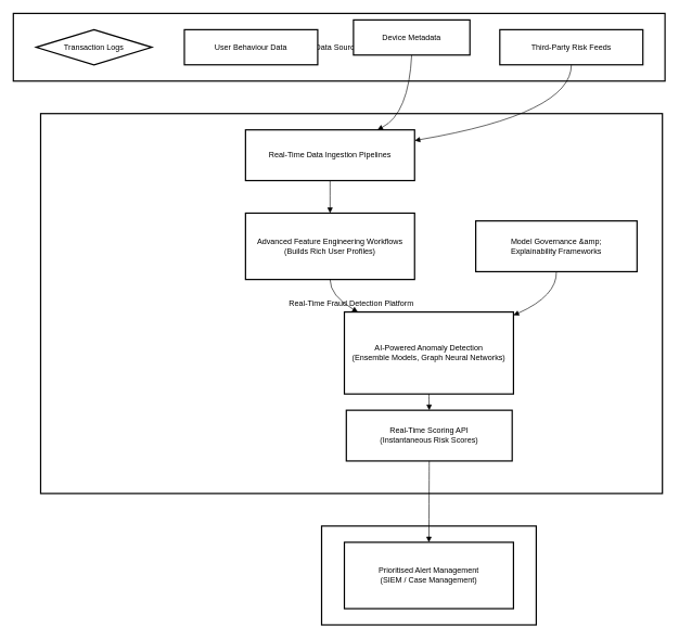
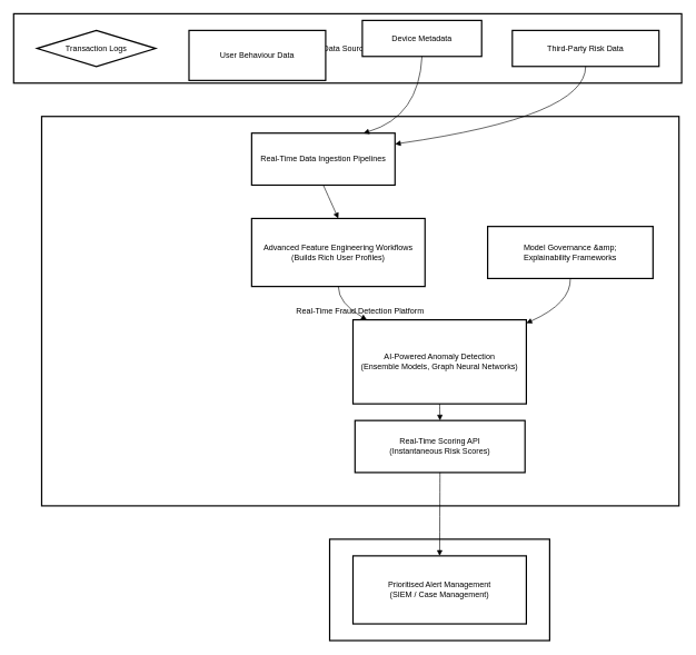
- <mxCell id="6" value="User Behaviour Data" style="whiteSpace=wrap;strokeWidth=2;" vertex="1" parent="1"><mxGeometry x="283" y="45" width="205" height="54" as="geometry" /></mxCell>
+ <mxCell id="6" value="User Behaviour Data" style="whiteSpace=wrap;strokeWidth=2;" vertex="1" parent="1"><mxGeometry x="283" y="45" width="205" height="75" as="geometry" /></mxCell>
- <mxCell id="8" value="Third-Party Risk Feeds" style="whiteSpace=wrap;strokeWidth=2;" vertex="1" parent="1"><mxGeometry x="768" y="45" width="220" height="54" as="geometry" /></mxCell>
+ <mxCell id="8" value="Third-Party Risk Data" style="whiteSpace=wrap;strokeWidth=2;" vertex="1" parent="1"><mxGeometry x="768" y="45" width="220" height="54" as="geometry" /></mxCell>
- <mxCell id="9" value="Real-Time Data Ingestion Pipelines" style="whiteSpace=wrap;strokeWidth=2;" vertex="1" parent="1"><mxGeometry x="377" y="199" width="260" height="78" as="geometry" /></mxCell>
+ <mxCell id="9" value="Real-Time Data Ingestion Pipelines" style="whiteSpace=wrap;strokeWidth=2;" vertex="1" parent="1"><mxGeometry x="377" y="199" width="215" height="78" as="geometry" /></mxCell>
